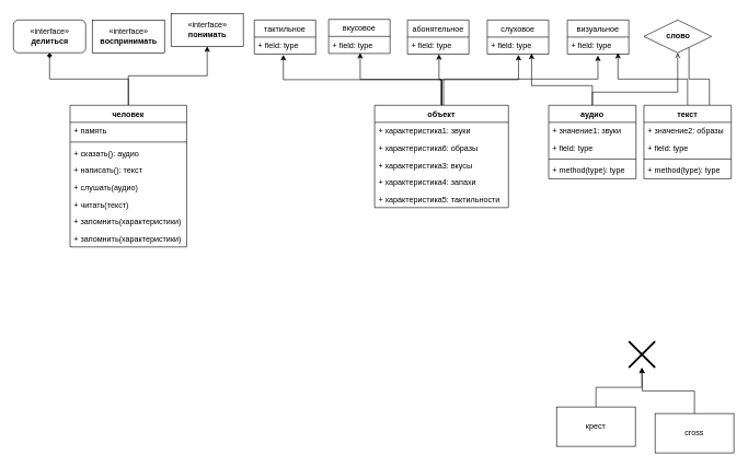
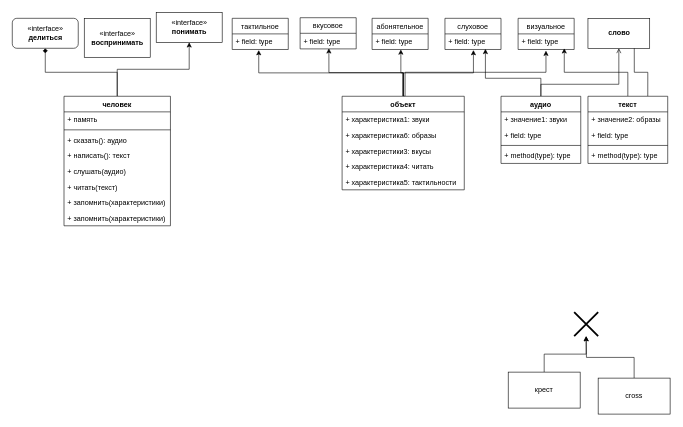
- <mxCell id="9" value="«interface»&lt;br&gt;&lt;b&gt;воспринимать&lt;/b&gt;" style="html=1;" parent="1" vertex="1"><mxGeometry x="140" y="30" width="110" height="50" as="geometry" /></mxCell>
+ <mxCell id="9" value="«interface»&lt;br&gt;&lt;b&gt;воспринимать&lt;/b&gt;" style="html=1;" parent="1" vertex="1"><mxGeometry x="140" y="30" width="110" height="65" as="geometry" /></mxCell>
- <mxCell id="21" value="&lt;b&gt;слово&lt;/b&gt;" style="rhombus;html=1;" parent="1" vertex="1"><mxGeometry x="980" y="30" width="103" height="50" as="geometry" /></mxCell>
+ <mxCell id="21" value="&lt;b&gt;слово&lt;/b&gt;" style="html=1;" parent="1" vertex="1"><mxGeometry x="980" y="30" width="103" height="50" as="geometry" /></mxCell>
- <mxCell id="54" value="+ характеристика3: вкусы" style="text;strokeColor=none;fillColor=none;align=left;verticalAlign=top;spacingLeft=4;spacingRight=4;overflow=hidden;rotatable=0;points=[[0,0.5],[1,0.5]];portConstraint=eastwest;" parent="51" vertex="1"><mxGeometry y="78" width="203.75" height="26" as="geometry" /></mxCell>
+ <mxCell id="54" value="+ характеристики3: вкусы" style="text;strokeColor=none;fillColor=none;align=left;verticalAlign=top;spacingLeft=4;spacingRight=4;overflow=hidden;rotatable=0;points=[[0,0.5],[1,0.5]];portConstraint=eastwest;" parent="51" vertex="1"><mxGeometry y="78" width="203.75" height="26" as="geometry" /></mxCell>
- <mxCell id="55" value="+ характеристика4: запахи" style="text;strokeColor=none;fillColor=none;align=left;verticalAlign=top;spacingLeft=4;spacingRight=4;overflow=hidden;rotatable=0;points=[[0,0.5],[1,0.5]];portConstraint=eastwest;" parent="51" vertex="1"><mxGeometry y="104" width="203.75" height="26" as="geometry" /></mxCell>
+ <mxCell id="55" value="+ характеристика4: читать" style="text;strokeColor=none;fillColor=none;align=left;verticalAlign=top;spacingLeft=4;spacingRight=4;overflow=hidden;rotatable=0;points=[[0,0.5],[1,0.5]];portConstraint=eastwest;" parent="51" vertex="1"><mxGeometry y="104" width="203.75" height="26" as="geometry" /></mxCell>
